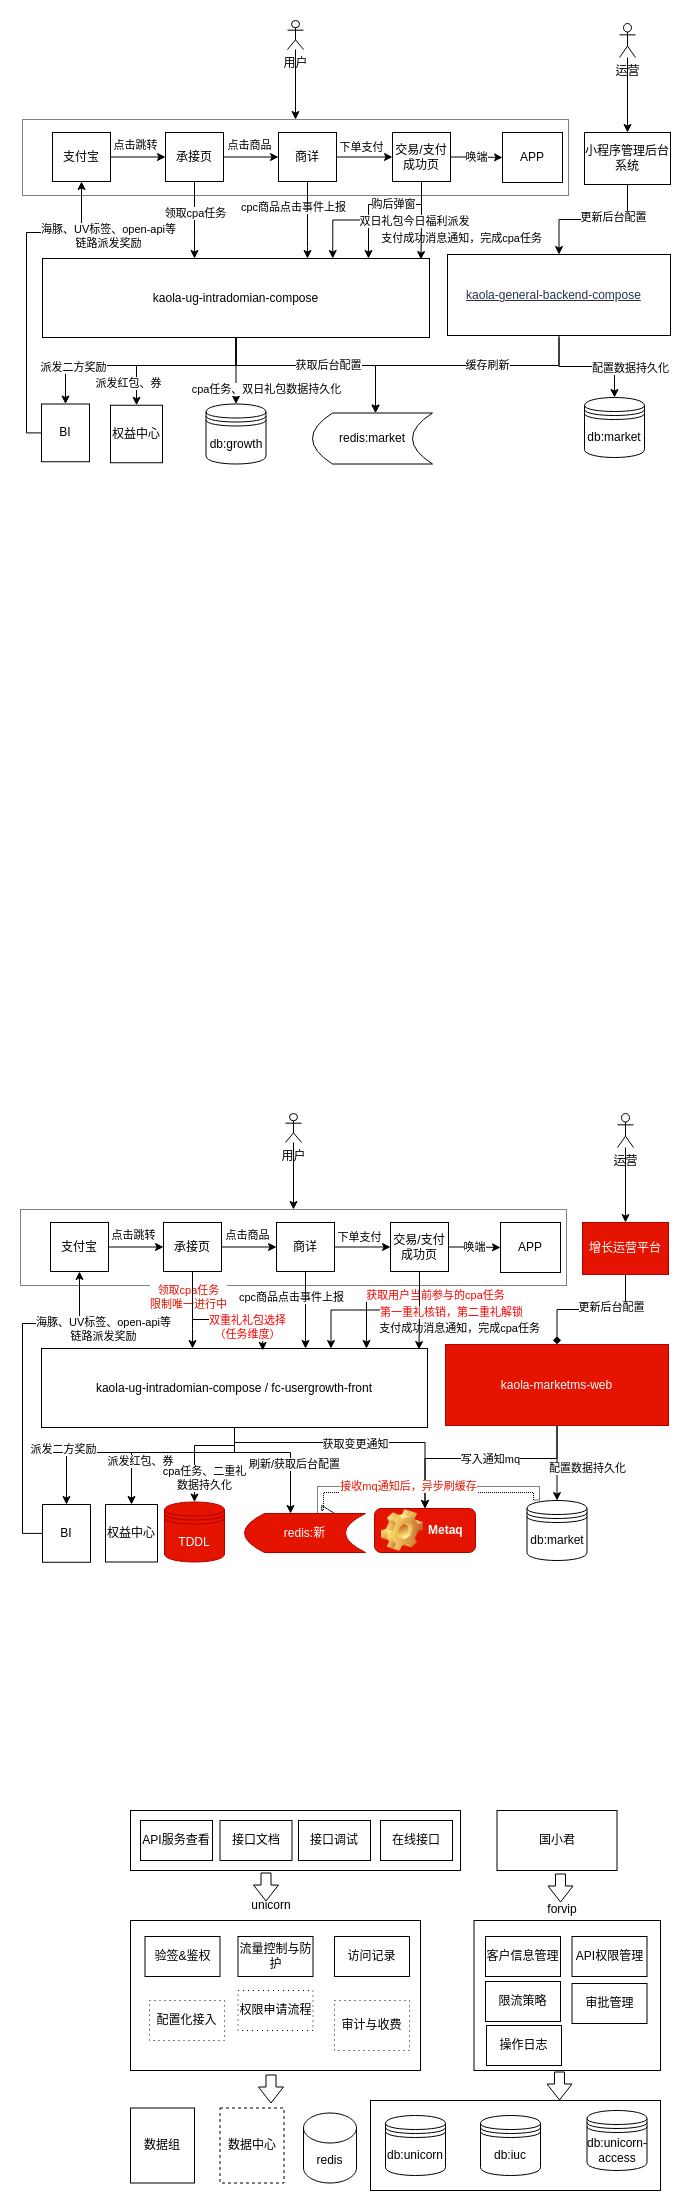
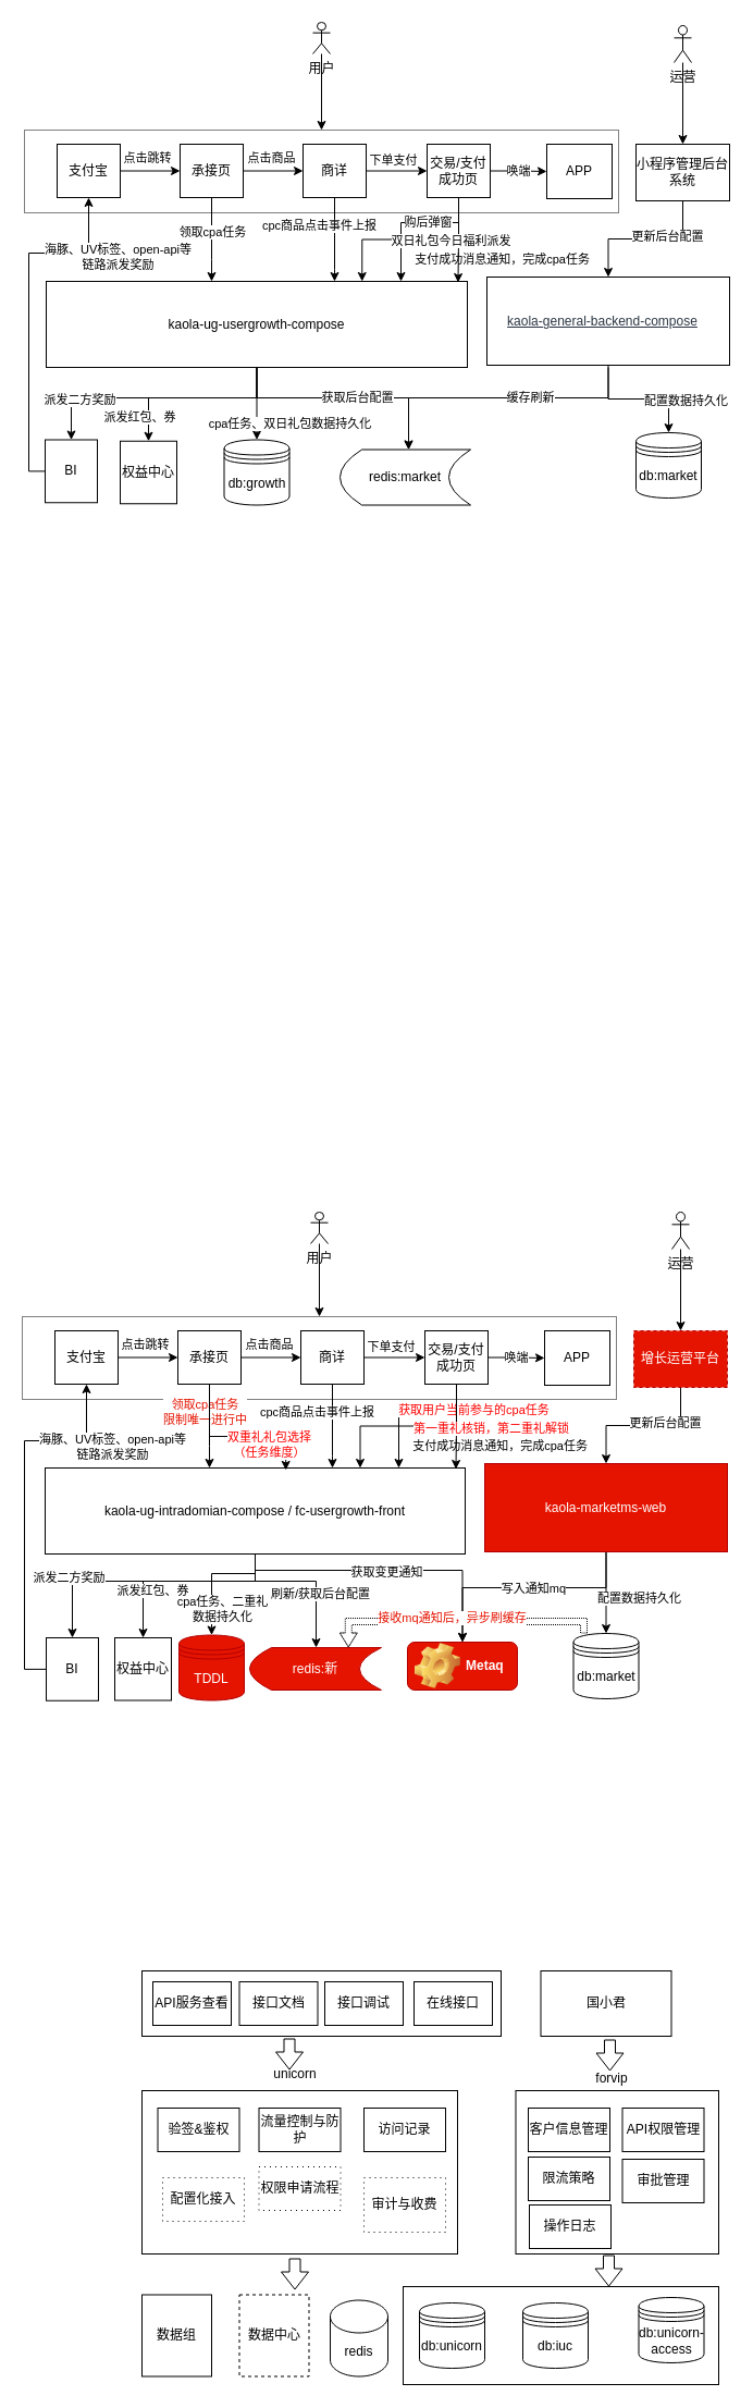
- <mxCell id="12" value="kaola-ug-intradomian-compose" style="rounded=0;whiteSpace=wrap;html=1;" parent="1" vertex="1"><mxGeometry x="42" y="258" width="387" height="79" as="geometry" /></mxCell>
+ <mxCell id="12" value="kaola-ug-usergrowth-compose" style="rounded=0;whiteSpace=wrap;html=1;" parent="1" vertex="1"><mxGeometry x="42" y="258" width="387" height="79" as="geometry" /></mxCell>
- <mxCell id="102" value="增长运营平台" style="rounded=0;whiteSpace=wrap;html=1;fillColor=#e51400;strokeColor=#B20000;fontColor=#ffffff;" parent="1" vertex="1"><mxGeometry x="582" y="1222" width="86" height="52" as="geometry" /></mxCell>
+ <mxCell id="102" value="增长运营平台" style="rounded=0;whiteSpace=wrap;html=1;fillColor=#e51400;strokeColor=#B20000;fontColor=#ffffff;dashed=1;" parent="1" vertex="1"><mxGeometry x="582" y="1222" width="86" height="52" as="geometry" /></mxCell>
- <mxCell id="100" style="edgeStyle=orthogonalEdgeStyle;rounded=0;orthogonalLoop=1;jettySize=auto;html=1;endArrow=diamond;" parent="1" source="102" target="66" edge="1"><mxGeometry relative="1" as="geometry" /></mxCell>
+ <mxCell id="100" style="edgeStyle=orthogonalEdgeStyle;rounded=0;orthogonalLoop=1;jettySize=auto;html=1;" parent="1" source="102" target="66" edge="1"><mxGeometry relative="1" as="geometry" /></mxCell>
- <mxCell id="70" value="&lt;span&gt;redis:新&lt;/span&gt;" style="shape=dataStorage;whiteSpace=wrap;html=1;fixedSize=1;fillColor=#e51400;fontColor=#ffffff;strokeColor=#B20000;" parent="1" vertex="1"><mxGeometry x="244" y="1513" width="121" height="39" as="geometry" /></mxCell>
+ <mxCell id="70" value="&lt;span&gt;redis:新&lt;/span&gt;" style="shape=dataStorage;whiteSpace=wrap;html=1;fixedSize=1;fillColor=#e51400;fontColor=#ffffff;strokeColor=#B20000;" parent="1" vertex="1"><mxGeometry x="229" y="1513" width="121" height="39" as="geometry" /></mxCell>
